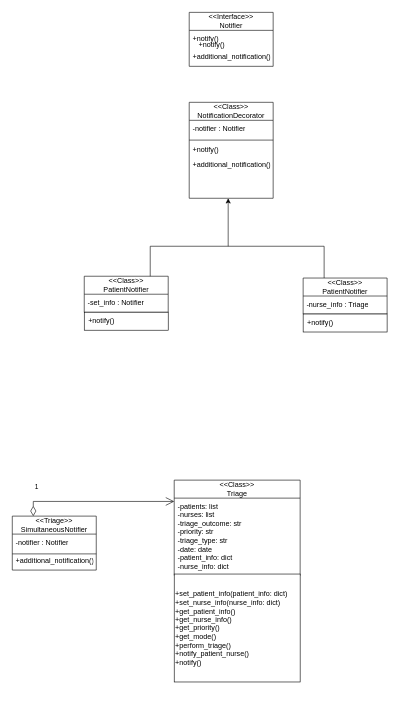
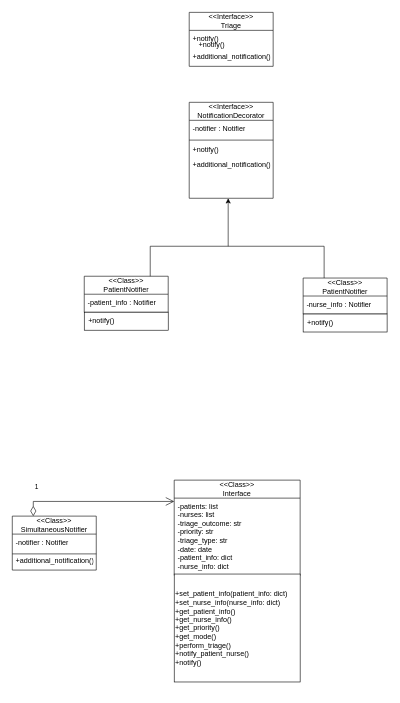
- <mxCell id="2" value="&amp;lt;&amp;lt;Interface&amp;gt;&amp;gt;&lt;br&gt;Notifier" style="swimlane;fontStyle=0;childLayout=stackLayout;horizontal=1;startSize=30;horizontalStack=0;resizeParent=1;resizeParentMax=0;resizeLast=0;collapsible=1;marginBottom=0;whiteSpace=wrap;html=1;" vertex="1" parent="1"><mxGeometry x="315" y="20" width="140" height="90" as="geometry" /></mxCell>
+ <mxCell id="2" value="&amp;lt;&amp;lt;Interface&amp;gt;&amp;gt;&lt;br&gt;Triage" style="swimlane;fontStyle=0;childLayout=stackLayout;horizontal=1;startSize=30;horizontalStack=0;resizeParent=1;resizeParentMax=0;resizeLast=0;collapsible=1;marginBottom=0;whiteSpace=wrap;html=1;" vertex="1" parent="1"><mxGeometry x="315" y="20" width="140" height="90" as="geometry" /></mxCell>
- <mxCell id="7" value="&amp;lt;&amp;lt;Class&amp;gt;&amp;gt;&lt;br&gt;NotificationDecorator" style="swimlane;fontStyle=0;childLayout=stackLayout;horizontal=1;startSize=30;horizontalStack=0;resizeParent=1;resizeParentMax=0;resizeLast=0;collapsible=1;marginBottom=0;whiteSpace=wrap;html=1;movable=0;resizable=0;rotatable=0;deletable=0;editable=0;locked=1;connectable=0;" vertex="1" parent="6"><mxGeometry width="140" height="160" as="geometry" /></mxCell>
+ <mxCell id="7" value="&amp;lt;&amp;lt;Interface&amp;gt;&amp;gt;&lt;br&gt;NotificationDecorator" style="swimlane;fontStyle=0;childLayout=stackLayout;horizontal=1;startSize=30;horizontalStack=0;resizeParent=1;resizeParentMax=0;resizeLast=0;collapsible=1;marginBottom=0;whiteSpace=wrap;html=1;movable=0;resizable=0;rotatable=0;deletable=0;editable=0;locked=1;connectable=0;" vertex="1" parent="6"><mxGeometry width="140" height="160" as="geometry" /></mxCell>
- <mxCell id="30" value="-set_info : Notifier" style="text;strokeColor=none;fillColor=none;align=left;verticalAlign=middle;spacingLeft=4;spacingRight=4;overflow=hidden;points=[[0,0.5],[1,0.5]];portConstraint=eastwest;rotatable=1;whiteSpace=wrap;html=1;movable=1;resizable=1;deletable=1;editable=1;locked=0;connectable=1;" vertex="1" parent="29"><mxGeometry y="30" width="140" height="30" as="geometry" /></mxCell>
+ <mxCell id="30" value="-patient_info : Notifier" style="text;strokeColor=none;fillColor=none;align=left;verticalAlign=middle;spacingLeft=4;spacingRight=4;overflow=hidden;points=[[0,0.5],[1,0.5]];portConstraint=eastwest;rotatable=1;whiteSpace=wrap;html=1;movable=1;resizable=1;deletable=1;editable=1;locked=0;connectable=1;" vertex="1" parent="29"><mxGeometry y="30" width="140" height="30" as="geometry" /></mxCell>
- <mxCell id="18" value="-nurse_info : Triage" style="text;strokeColor=none;fillColor=none;align=left;verticalAlign=middle;spacingLeft=4;spacingRight=4;overflow=hidden;points=[[0,0.5],[1,0.5]];portConstraint=eastwest;rotatable=1;whiteSpace=wrap;html=1;movable=1;resizable=1;deletable=1;editable=1;locked=0;connectable=1;" vertex="1" parent="17"><mxGeometry y="30" width="140" height="30" as="geometry" /></mxCell>
+ <mxCell id="18" value="-nurse_info : Notifier" style="text;strokeColor=none;fillColor=none;align=left;verticalAlign=middle;spacingLeft=4;spacingRight=4;overflow=hidden;points=[[0,0.5],[1,0.5]];portConstraint=eastwest;rotatable=1;whiteSpace=wrap;html=1;movable=1;resizable=1;deletable=1;editable=1;locked=0;connectable=1;" vertex="1" parent="17"><mxGeometry y="30" width="140" height="30" as="geometry" /></mxCell>
- <mxCell id="13" value="&amp;lt;&amp;lt;Class&amp;gt;&amp;gt;&lt;br&gt;Triage" style="swimlane;fontStyle=0;childLayout=stackLayout;horizontal=1;startSize=30;horizontalStack=0;resizeParent=1;resizeParentMax=0;resizeLast=0;collapsible=1;marginBottom=0;whiteSpace=wrap;html=1;movable=1;resizable=1;rotatable=1;deletable=1;editable=1;locked=0;connectable=1;" vertex="1" parent="12"><mxGeometry width="210" height="158.947" as="geometry" /></mxCell>
+ <mxCell id="13" value="&amp;lt;&amp;lt;Class&amp;gt;&amp;gt;&lt;br&gt;Interface" style="swimlane;fontStyle=0;childLayout=stackLayout;horizontal=1;startSize=30;horizontalStack=0;resizeParent=1;resizeParentMax=0;resizeLast=0;collapsible=1;marginBottom=0;whiteSpace=wrap;html=1;movable=1;resizable=1;rotatable=1;deletable=1;editable=1;locked=0;connectable=1;" vertex="1" parent="12"><mxGeometry width="210" height="158.947" as="geometry" /></mxCell>
- <mxCell id="21" value="&amp;lt;&amp;lt;Triage&amp;gt;&amp;gt;&lt;br&gt;SimultaneousNotifier" style="swimlane;fontStyle=0;childLayout=stackLayout;horizontal=1;startSize=30;horizontalStack=0;resizeParent=1;resizeParentMax=0;resizeLast=0;collapsible=1;marginBottom=0;whiteSpace=wrap;html=1;movable=1;resizable=1;rotatable=1;deletable=1;editable=1;locked=0;connectable=1;" vertex="1" parent="1"><mxGeometry x="20" y="860" width="140" height="90" as="geometry" /></mxCell>
+ <mxCell id="21" value="&amp;lt;&amp;lt;Class&amp;gt;&amp;gt;&lt;br&gt;SimultaneousNotifier" style="swimlane;fontStyle=0;childLayout=stackLayout;horizontal=1;startSize=30;horizontalStack=0;resizeParent=1;resizeParentMax=0;resizeLast=0;collapsible=1;marginBottom=0;whiteSpace=wrap;html=1;movable=1;resizable=1;rotatable=1;deletable=1;editable=1;locked=0;connectable=1;" vertex="1" parent="1"><mxGeometry x="20" y="860" width="140" height="90" as="geometry" /></mxCell>
